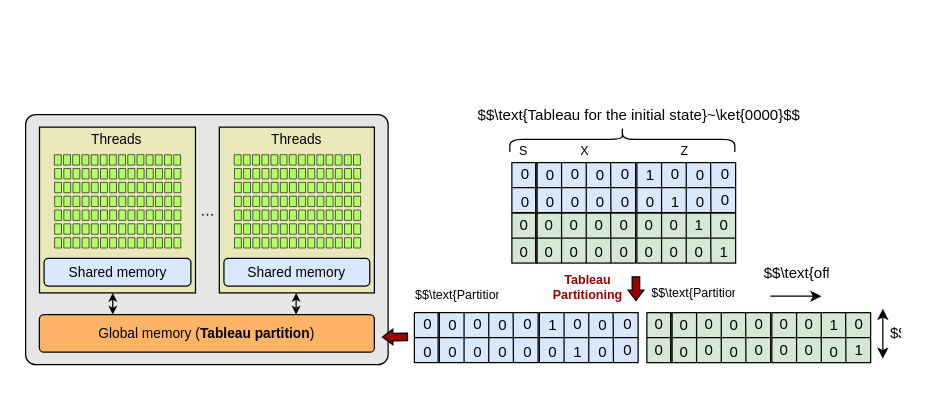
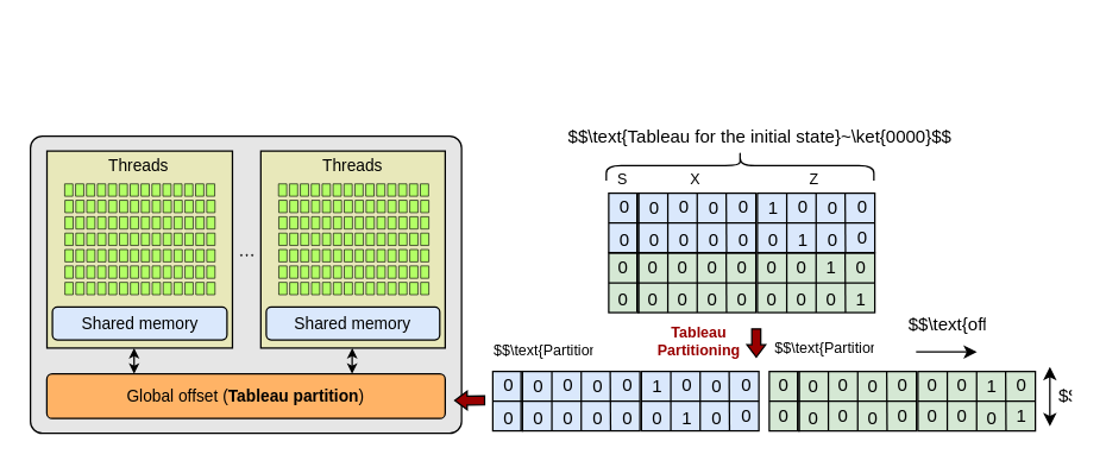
- <mxCell id="14" value="&lt;font style=&quot;font-size: 11px;&quot;&gt;Global memory (&lt;b&gt;Tableau partition&lt;/b&gt;)&lt;/font&gt;" style="text;html=1;strokeColor=none;fillColor=none;align=center;verticalAlign=middle;whiteSpace=wrap;rounded=0;movable=1;resizable=1;rotatable=1;deletable=1;editable=1;locked=0;connectable=1;container=0;fontSize=11;fontStyle=0" parent="9" vertex="1"><mxGeometry x="55.13" y="165.79" width="179.75" height="17.77" as="geometry" /></mxCell>
+ <mxCell id="14" value="&lt;font style=&quot;font-size: 11px;&quot;&gt;Global offset (&lt;b&gt;Tableau partition&lt;/b&gt;)&lt;/font&gt;" style="text;html=1;strokeColor=none;fillColor=none;align=center;verticalAlign=middle;whiteSpace=wrap;rounded=0;movable=1;resizable=1;rotatable=1;deletable=1;editable=1;locked=0;connectable=1;container=0;fontSize=11;fontStyle=0" parent="9" vertex="1"><mxGeometry x="55.13" y="165.79" width="179.75" height="17.77" as="geometry" /></mxCell>
